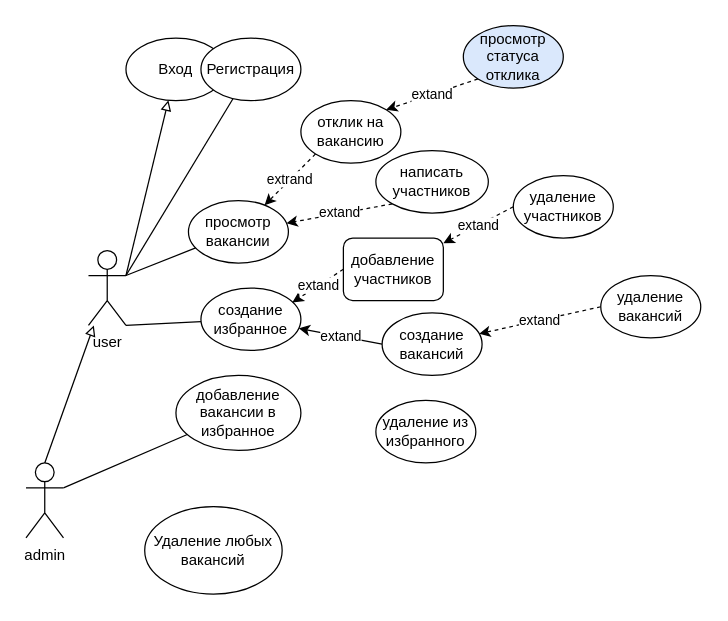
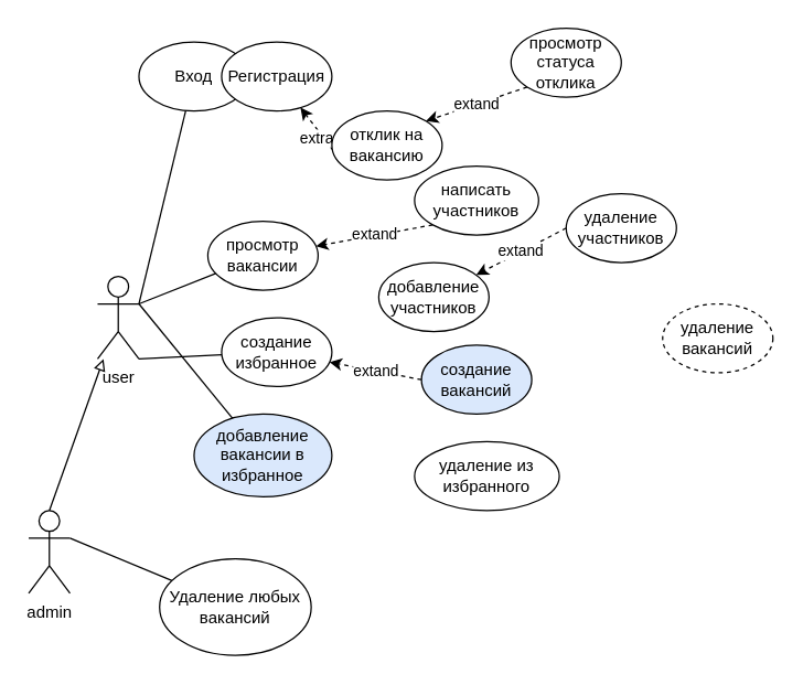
- <mxCell id="29" value="просмотр статуса отклика" style="ellipse;whiteSpace=wrap;html=1;fillColor=#dae8fc;" parent="1" vertex="1"><mxGeometry x="370" y="20" width="80" height="50" as="geometry" /></mxCell>
+ <mxCell id="29" value="просмотр статуса отклика" style="ellipse;whiteSpace=wrap;html=1;" parent="1" vertex="1"><mxGeometry x="370" y="20" width="80" height="50" as="geometry" /></mxCell>
- <mxCell id="2" style="rounded=0;orthogonalLoop=1;jettySize=auto;html=1;exitX=1;exitY=0.333;exitDx=0;exitDy=0;exitPerimeter=0;endArrow=block;endFill=0;" parent="1" source="6" target="9" edge="1"><mxGeometry relative="1" as="geometry" /></mxCell>
+ <mxCell id="2" style="rounded=0;orthogonalLoop=1;jettySize=auto;html=1;exitX=1;exitY=0.333;exitDx=0;exitDy=0;exitPerimeter=0;endArrow=none;endFill=0;" parent="1" source="6" target="9" edge="1"><mxGeometry relative="1" as="geometry" /></mxCell>
- <mxCell id="13" value="extrand" style="rounded=0;orthogonalLoop=1;jettySize=auto;html=1;exitX=0;exitY=1;exitDx=0;exitDy=0;dashed=1;" parent="1" source="14" target="12" edge="1"><mxGeometry relative="1" as="geometry" /></mxCell>
+ <mxCell id="13" value="extrand" style="rounded=0;orthogonalLoop=1;jettySize=auto;html=1;exitX=0;exitY=1;exitDx=0;exitDy=0;dashed=1;" parent="1" source="14" target="10" edge="1"><mxGeometry relative="1" as="geometry" /></mxCell>
- <mxCell id="3" style="rounded=0;orthogonalLoop=1;jettySize=auto;html=1;exitX=1;exitY=0.333;exitDx=0;exitDy=0;exitPerimeter=0;endArrow=none;endFill=0;" parent="1" source="6" target="10" edge="1"><mxGeometry relative="1" as="geometry" /></mxCell>
+ <mxCell id="3" style="rounded=0;orthogonalLoop=1;jettySize=auto;html=1;exitX=1;exitY=0.333;exitDx=0;exitDy=0;exitPerimeter=0;endArrow=none;endFill=0;" parent="1" source="6" target="26" edge="1"><mxGeometry relative="1" as="geometry" /></mxCell>
- <mxCell id="19" value="добавление участников" style="whiteSpace=wrap;html=1;rounded=1;" parent="1" vertex="1"><mxGeometry x="274" y="190" width="80" height="50" as="geometry" /></mxCell>
+ <mxCell id="19" value="добавление участников" style="ellipse;whiteSpace=wrap;html=1;" parent="1" vertex="1"><mxGeometry x="274" y="190" width="80" height="50" as="geometry" /></mxCell>
- <mxCell id="18" value="extand" style="rounded=0;orthogonalLoop=1;jettySize=auto;html=1;exitX=0;exitY=0.5;exitDx=0;exitDy=0;entryX=0.915;entryY=0.231;entryDx=0;entryDy=0;entryPerimeter=0;dashed=1;" parent="1" source="19" target="17" edge="1"><mxGeometry relative="1" as="geometry" /></mxCell>
- <mxCell id="25" value="удаление вакансий" style="ellipse;whiteSpace=wrap;html=1;" parent="1" vertex="1"><mxGeometry x="480" y="220" width="80" height="50" as="geometry" /></mxCell>
+ <mxCell id="25" value="удаление вакансий" style="ellipse;whiteSpace=wrap;html=1;dashed=1;" parent="1" vertex="1"><mxGeometry x="480" y="220" width="80" height="50" as="geometry" /></mxCell>
- <mxCell id="24" value="extand" style="rounded=0;orthogonalLoop=1;jettySize=auto;html=1;exitX=0;exitY=0.5;exitDx=0;exitDy=0;dashed=1;" edge="1" parent="1" source="25" target="23"><mxGeometry relative="1" as="geometry" /></mxCell>
- <mxCell id="22" value="extand" style="rounded=0;orthogonalLoop=1;jettySize=auto;html=1;exitX=0;exitY=0.5;exitDx=0;exitDy=0;dashed=0;" parent="1" source="23" target="17" edge="1"><mxGeometry relative="1" as="geometry" /></mxCell>
+ <mxCell id="22" value="extand" style="rounded=0;orthogonalLoop=1;jettySize=auto;html=1;exitX=0;exitY=0.5;exitDx=0;exitDy=0;dashed=1;" parent="1" source="23" target="17" edge="1"><mxGeometry relative="1" as="geometry" /></mxCell>
- <mxCell id="23" value="cоздание вакансий" style="ellipse;whiteSpace=wrap;html=1;" parent="1" vertex="1"><mxGeometry x="305" y="250" width="80" height="50" as="geometry" /></mxCell>
+ <mxCell id="23" value="cоздание вакансий" style="ellipse;whiteSpace=wrap;html=1;fillColor=#dae8fc;" parent="1" vertex="1"><mxGeometry x="305" y="250" width="80" height="50" as="geometry" /></mxCell>
- <mxCell id="26" value="добавление вакансии в избранное" style="ellipse;whiteSpace=wrap;html=1;" parent="1" vertex="1"><mxGeometry x="140" y="300" width="100" height="60" as="geometry" /></mxCell>
+ <mxCell id="26" value="добавление вакансии в избранное" style="ellipse;whiteSpace=wrap;html=1;fillColor=#dae8fc;" parent="1" vertex="1"><mxGeometry x="140" y="300" width="100" height="60" as="geometry" /></mxCell>
- <mxCell id="27" value="удаление из избранного" style="ellipse;whiteSpace=wrap;html=1;" parent="1" vertex="1"><mxGeometry x="300" y="320" width="80" height="50" as="geometry" /></mxCell>
+ <mxCell id="27" value="удаление из избранного" style="ellipse;whiteSpace=wrap;html=1;" parent="1" vertex="1"><mxGeometry x="300" y="320" width="105" height="50" as="geometry" /></mxCell>
- <mxCell id="7" style="rounded=0;orthogonalLoop=1;jettySize=auto;html=1;exitX=1;exitY=0.333;exitDx=0;exitDy=0;exitPerimeter=0;endArrow=none;endFill=0;" edge="1" parent="1" source="8" target="26"><mxGeometry relative="1" as="geometry" /></mxCell>
+ <mxCell id="7" style="rounded=0;orthogonalLoop=1;jettySize=auto;html=1;exitX=1;exitY=0.333;exitDx=0;exitDy=0;exitPerimeter=0;endArrow=none;endFill=0;" edge="1" parent="1" source="8" target="30"><mxGeometry relative="1" as="geometry" /></mxCell>
